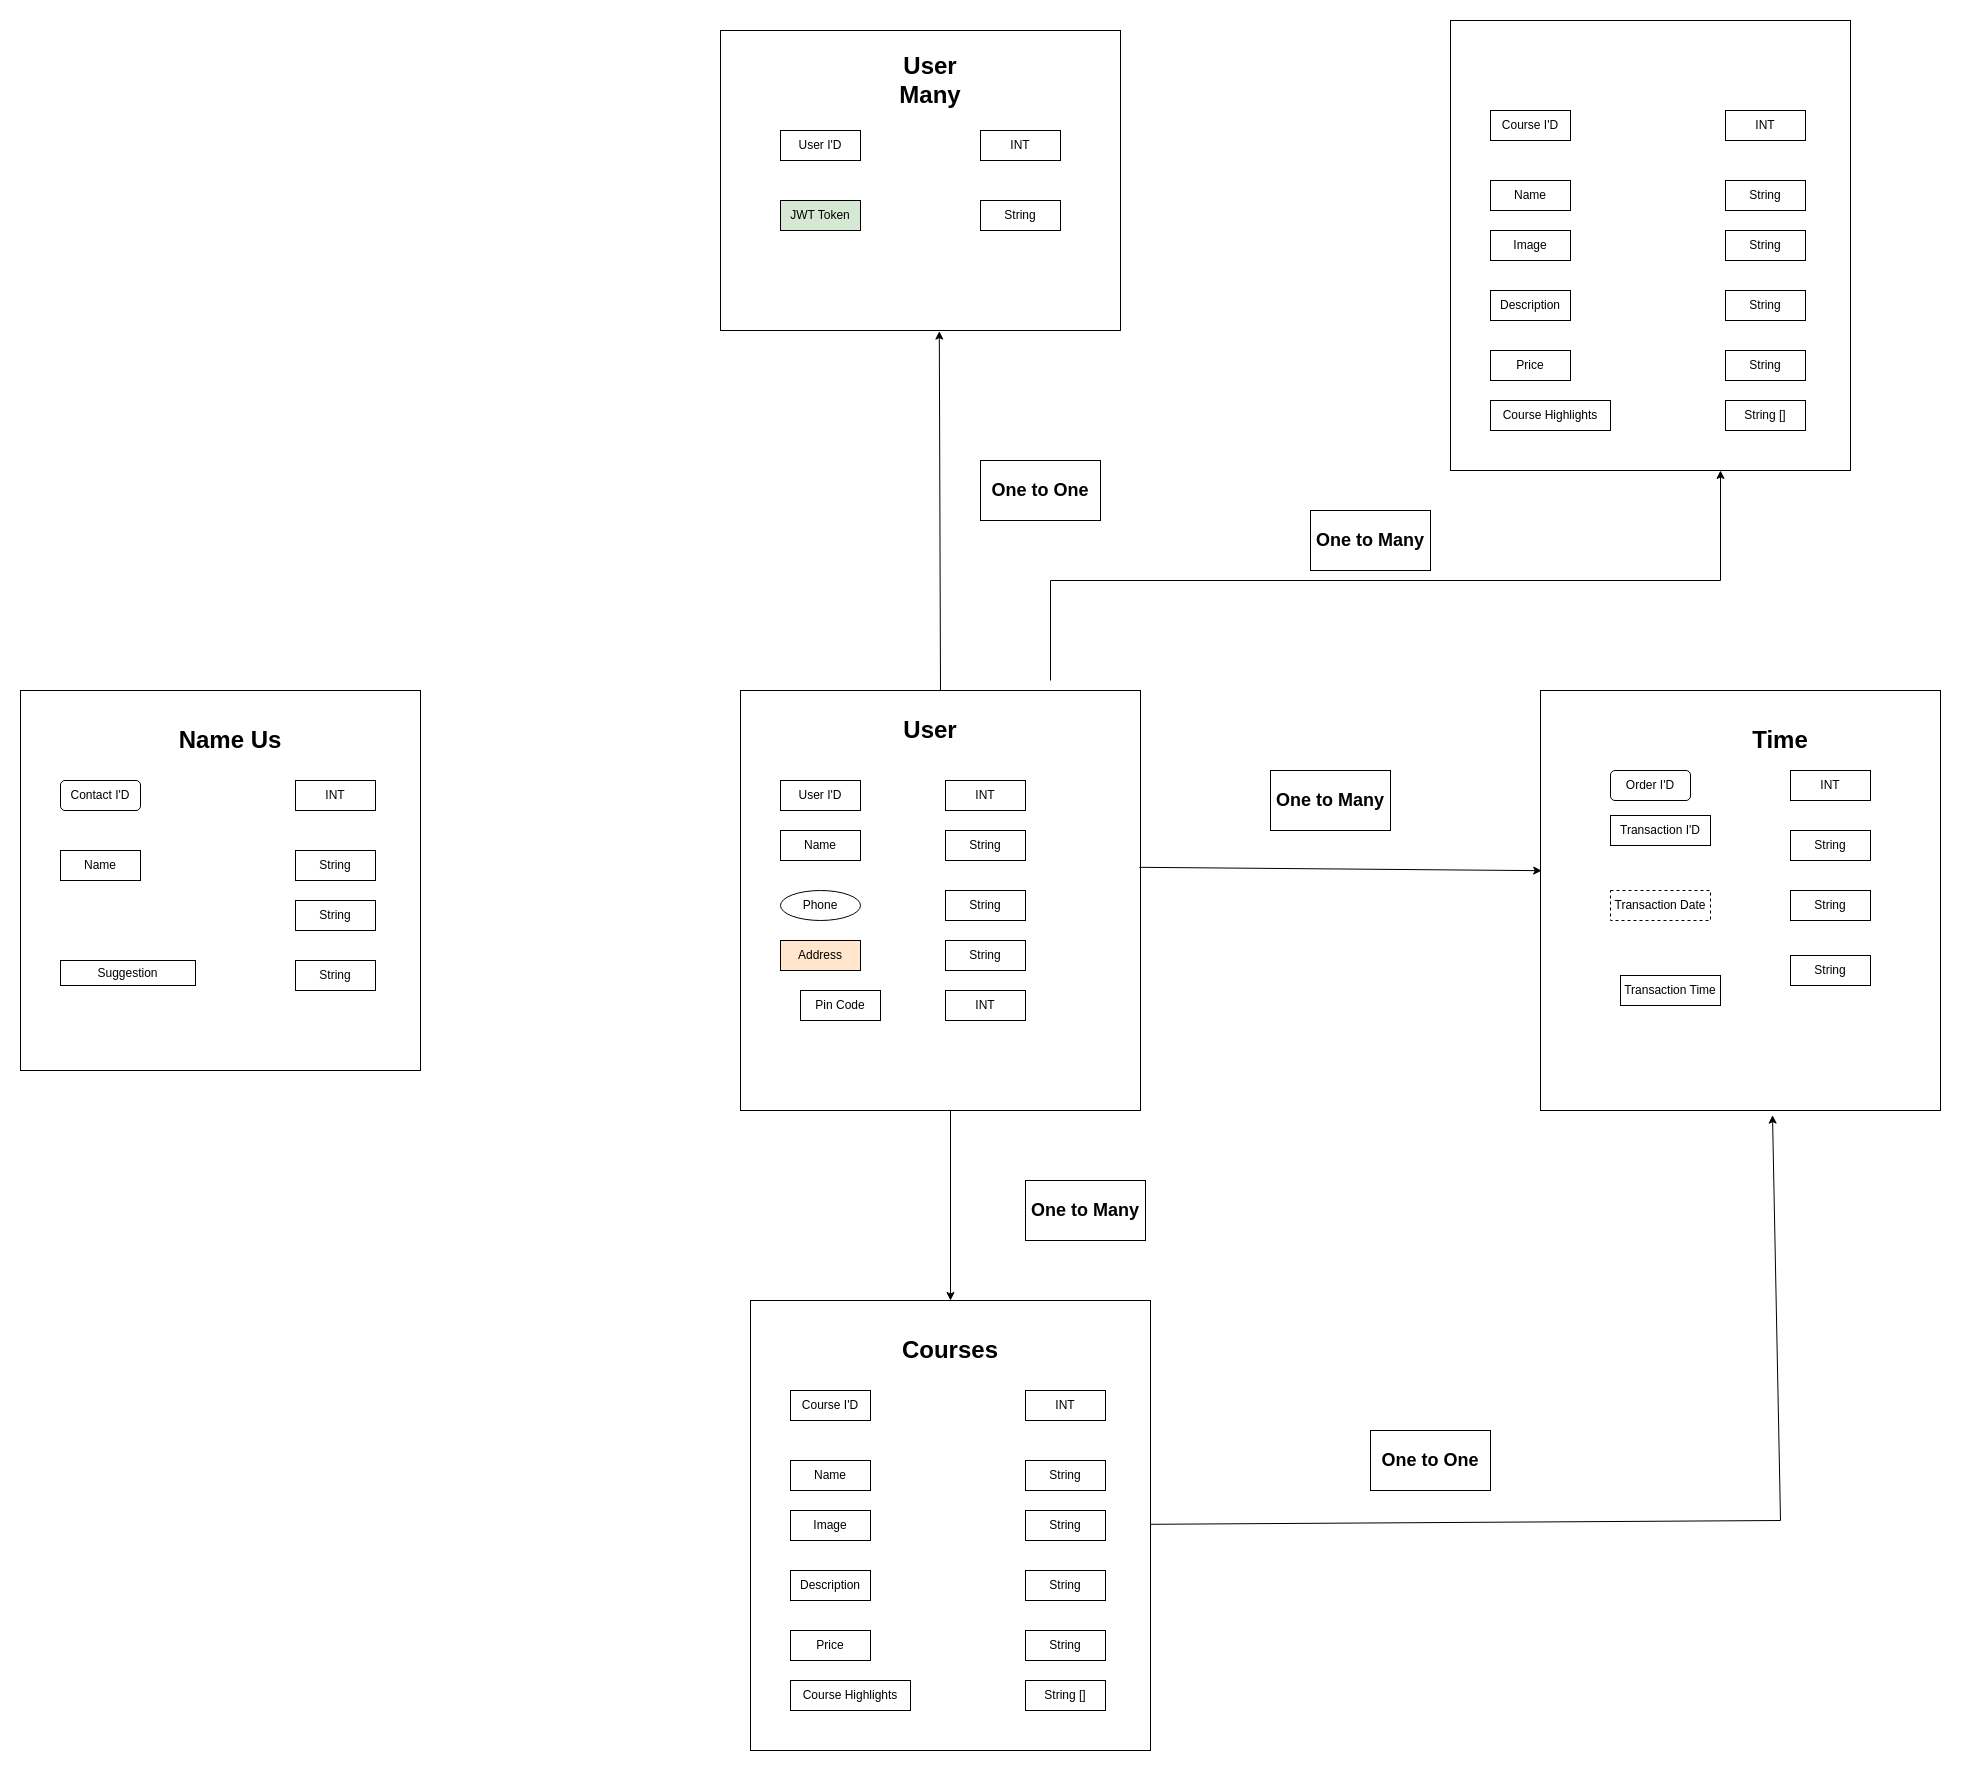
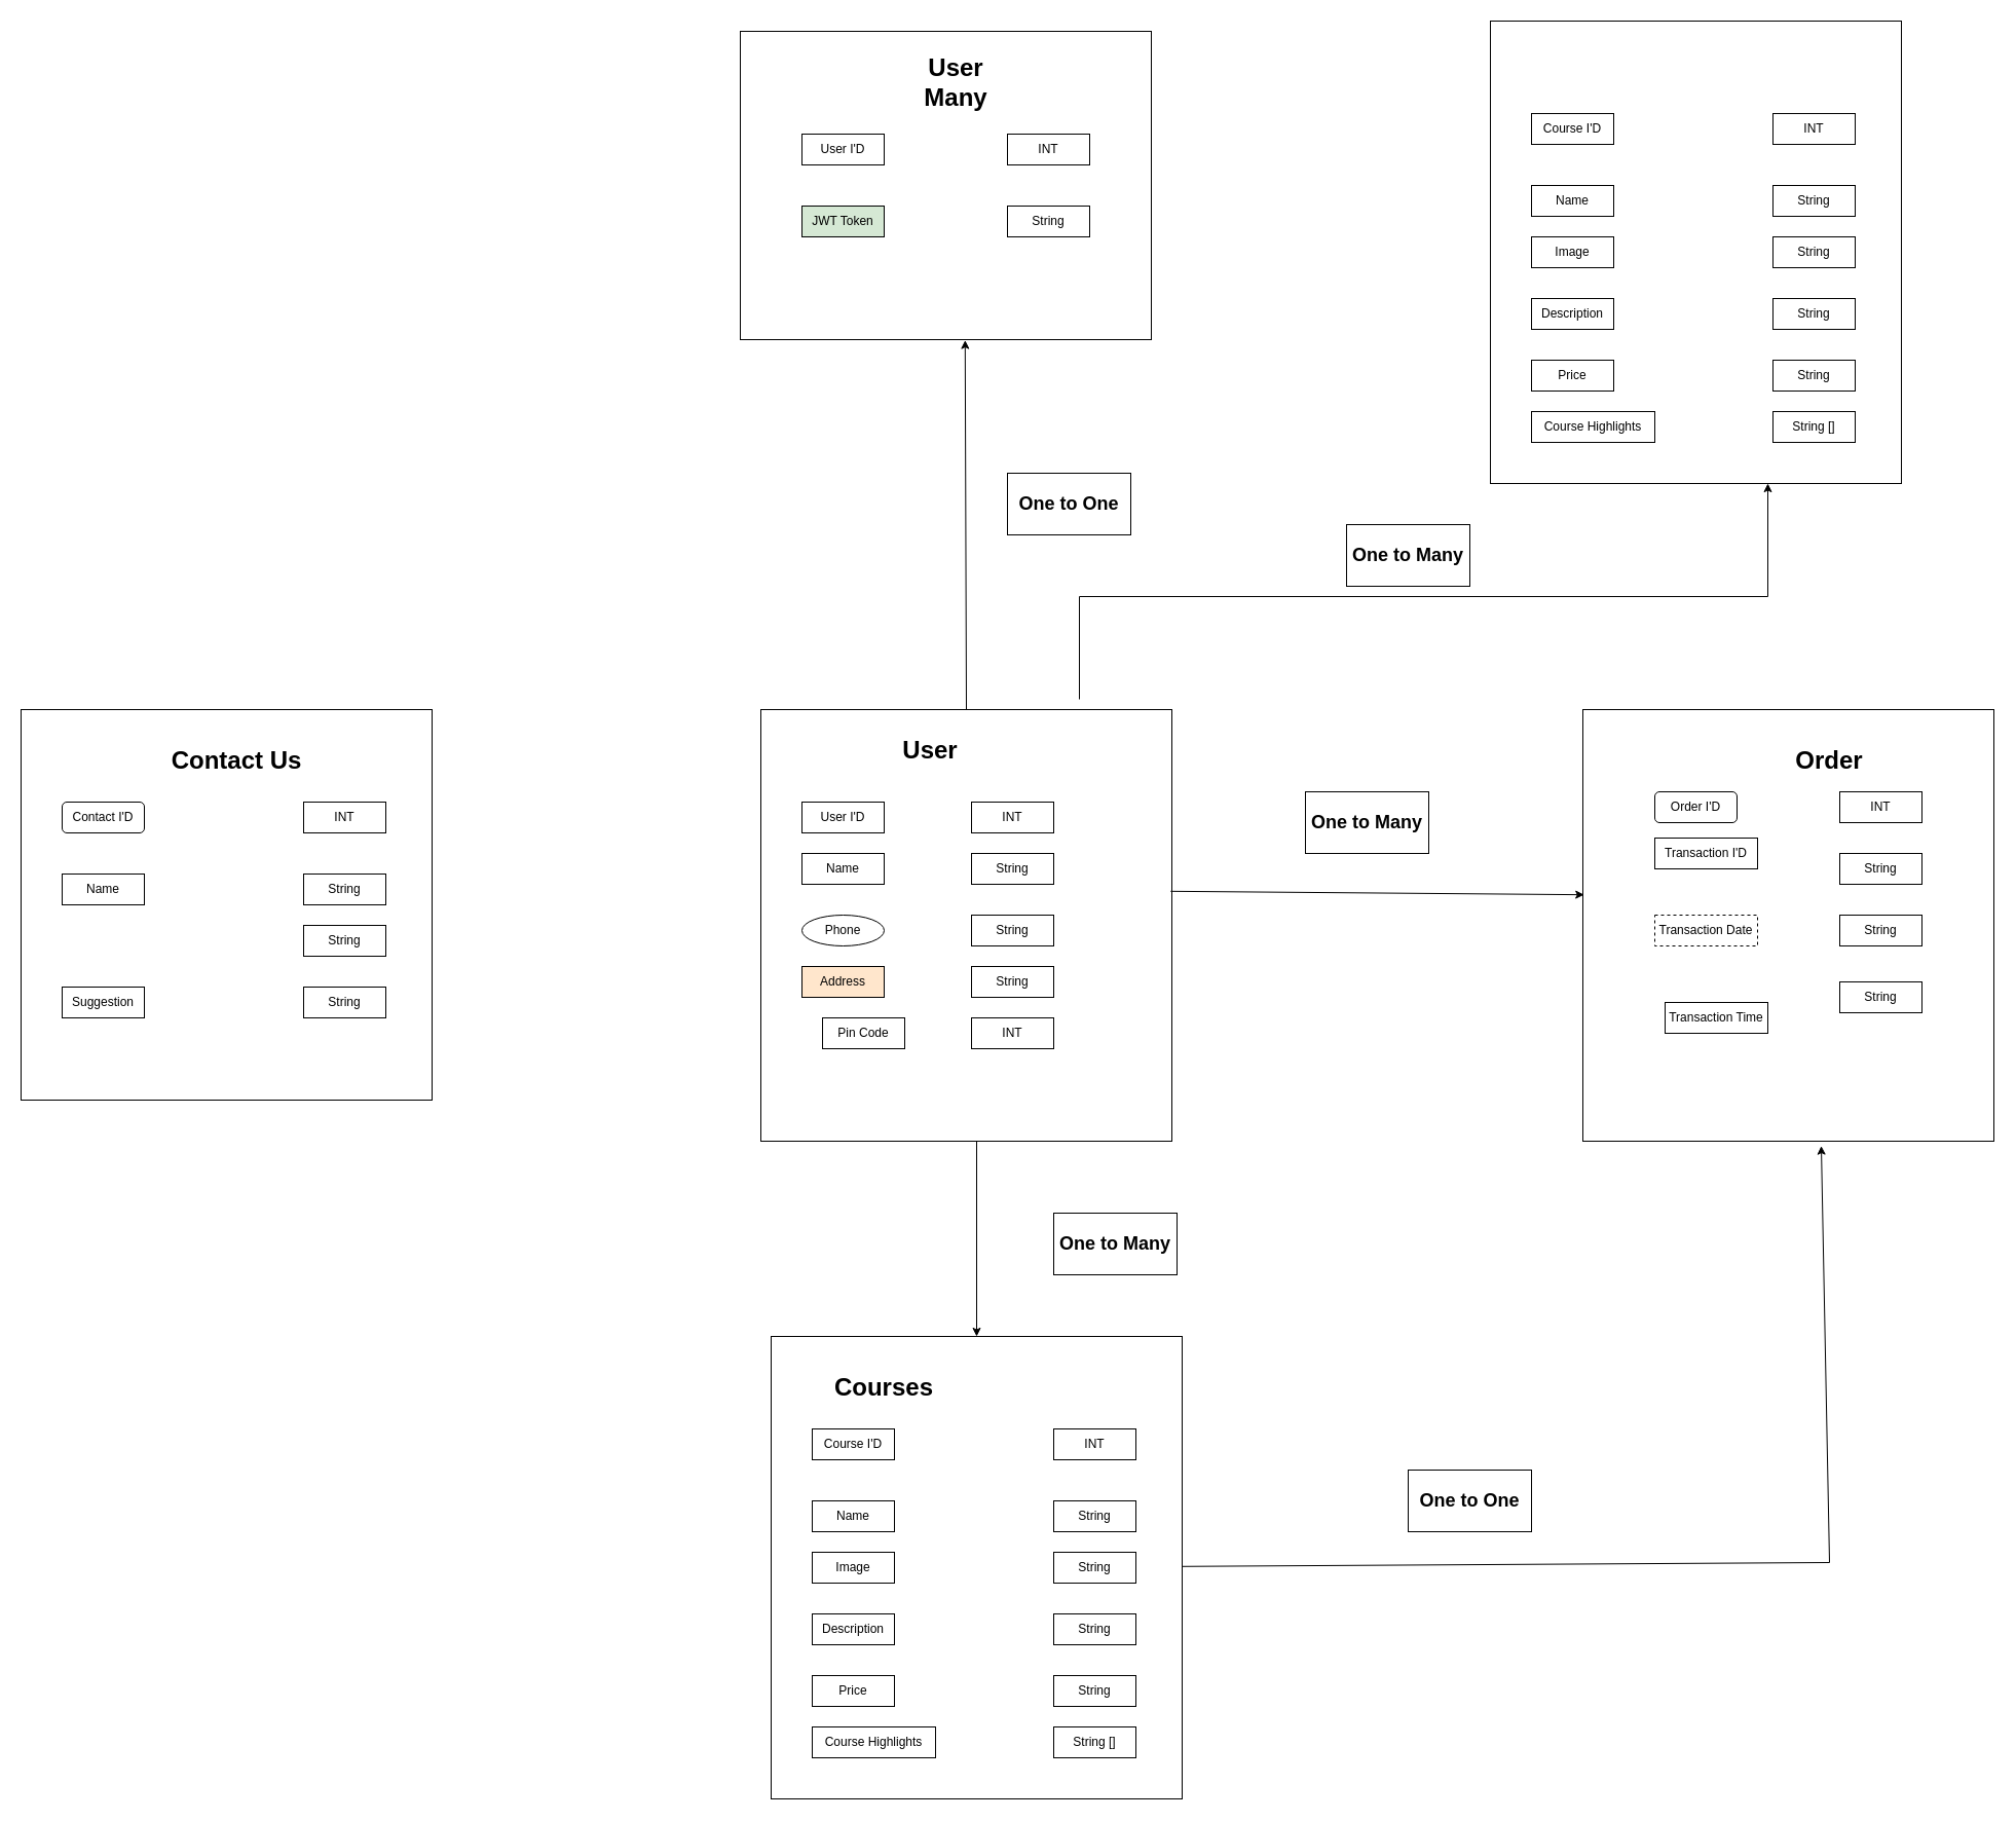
- <mxCell id="3" value="&lt;b&gt;&lt;font style=&quot;font-size: 24px;&quot;&gt;User&lt;/font&gt;&lt;/b&gt;" style="rounded=1;whiteSpace=wrap;html=1;fillColor=none;strokeColor=none;" vertex="1" parent="1"><mxGeometry x="870" y="700" width="120" height="60" as="geometry" /></mxCell>
+ <mxCell id="3" value="&lt;b&gt;&lt;font style=&quot;font-size: 24px;&quot;&gt;User&lt;/font&gt;&lt;/b&gt;" style="rounded=1;whiteSpace=wrap;html=1;fillColor=none;strokeColor=none;" vertex="1" parent="1"><mxGeometry x="845" y="700" width="120" height="60" as="geometry" /></mxCell>
- <mxCell id="71" value="&lt;span style=&quot;font-size: 24px;&quot;&gt;&lt;b&gt;Name Us&lt;/b&gt;&lt;/span&gt;" style="rounded=1;whiteSpace=wrap;html=1;fillColor=none;strokeColor=none;" vertex="1" parent="1"><mxGeometry x="160" y="710" width="140" height="60" as="geometry" /></mxCell>
+ <mxCell id="71" value="&lt;span style=&quot;font-size: 24px;&quot;&gt;&lt;b&gt;Contact Us&lt;/b&gt;&lt;/span&gt;" style="rounded=1;whiteSpace=wrap;html=1;fillColor=none;strokeColor=none;" vertex="1" parent="1"><mxGeometry x="160" y="710" width="140" height="60" as="geometry" /></mxCell>
- <mxCell id="15" value="&lt;b&gt;&lt;font style=&quot;font-size: 24px;&quot;&gt;Time&lt;/font&gt;&lt;/b&gt;" style="rounded=1;whiteSpace=wrap;html=1;fillColor=none;strokeColor=none;" vertex="1" parent="1"><mxGeometry x="1720" y="710" width="120" height="60" as="geometry" /></mxCell>
+ <mxCell id="15" value="&lt;b&gt;&lt;font style=&quot;font-size: 24px;&quot;&gt;Order&lt;/font&gt;&lt;/b&gt;" style="rounded=1;whiteSpace=wrap;html=1;fillColor=none;strokeColor=none;" vertex="1" parent="1"><mxGeometry x="1720" y="710" width="120" height="60" as="geometry" /></mxCell>
- <mxCell id="75" value="Suggestion" style="rounded=0;whiteSpace=wrap;html=1;" vertex="1" parent="1"><mxGeometry x="60" y="960" width="135" height="25" as="geometry" /></mxCell>
+ <mxCell id="75" value="Suggestion" style="rounded=0;whiteSpace=wrap;html=1;" vertex="1" parent="1"><mxGeometry x="60" y="960" width="80" height="30" as="geometry" /></mxCell>
- <mxCell id="27" value="&lt;span style=&quot;font-size: 24px;&quot;&gt;&lt;b&gt;Courses&lt;/b&gt;&lt;/span&gt;" style="rounded=1;whiteSpace=wrap;html=1;fillColor=none;strokeColor=none;" vertex="1" parent="1"><mxGeometry x="890" y="1320" width="120" height="60" as="geometry" /></mxCell>
+ <mxCell id="27" value="&lt;span style=&quot;font-size: 24px;&quot;&gt;&lt;b&gt;Courses&lt;/b&gt;&lt;/span&gt;" style="rounded=1;whiteSpace=wrap;html=1;fillColor=none;strokeColor=none;" vertex="1" parent="1"><mxGeometry x="800" y="1320" width="120" height="60" as="geometry" /></mxCell>
